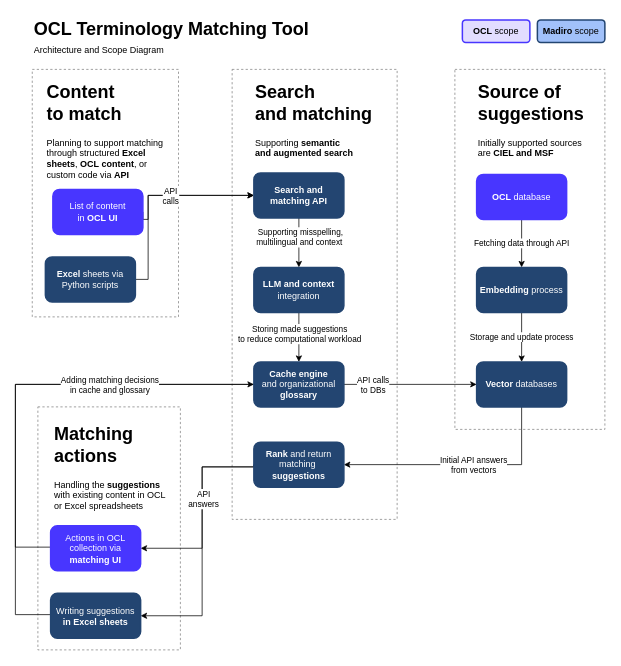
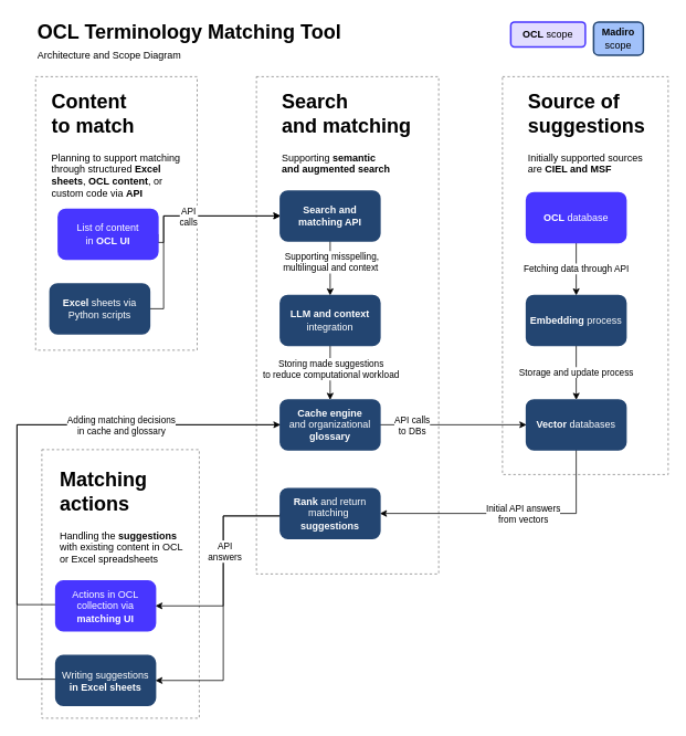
- <mxCell id="43" value="&lt;b&gt;Madiro&lt;/b&gt; scope" style="rounded=1;whiteSpace=wrap;html=1;strokeColor=#234571;strokeWidth=2;fillColor=#A1C1FA;" vertex="1" parent="1"><mxGeometry x="716" y="26" width="90" height="30" as="geometry" /></mxCell>
+ <mxCell id="43" value="&lt;b&gt;Madiro&lt;/b&gt; scope" style="rounded=1;whiteSpace=wrap;html=1;strokeColor=#234571;strokeWidth=2;fillColor=#A1C1FA;" vertex="1" parent="1"><mxGeometry x="716" y="26" width="60" height="40" as="geometry" /></mxCell>
